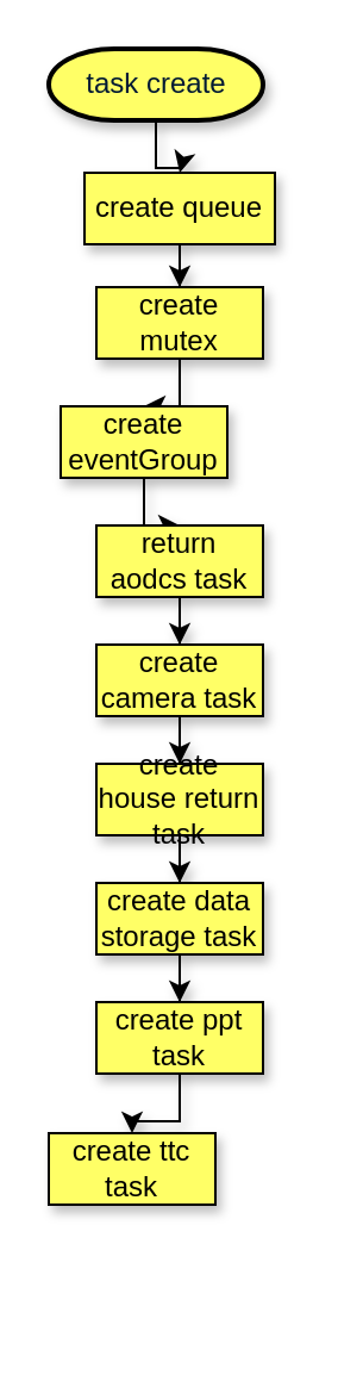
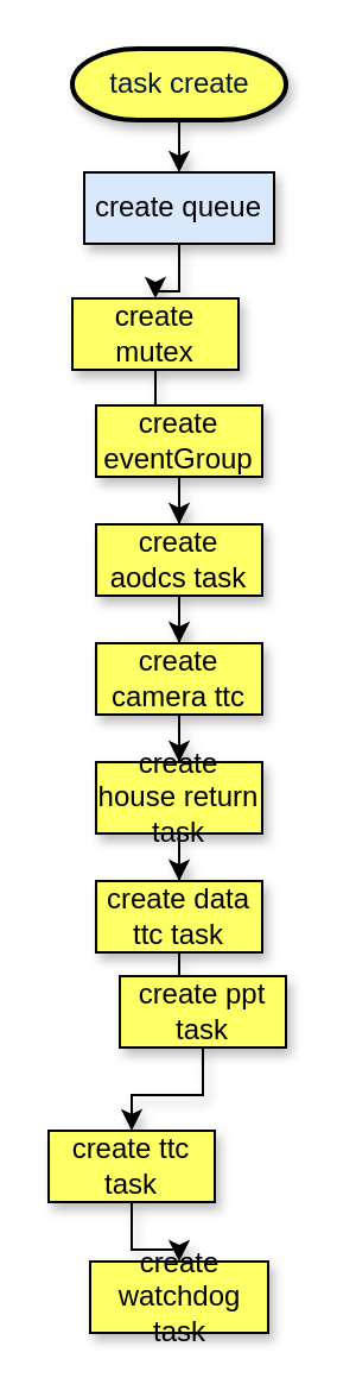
- <mxCell id="3" value="task create" style="shape=mxgraph.flowchart.terminator;fillColor=#FFFF66;strokeColor=#000000;strokeWidth=2;gradientColor=none;gradientDirection=north;fontColor=#001933;fontStyle=0;html=1;shadow=1;" parent="1" vertex="1"><mxGeometry x="20" y="20" width="90" height="30" as="geometry" /></mxCell>
+ <mxCell id="3" value="task create" style="shape=mxgraph.flowchart.terminator;fillColor=#FFFF66;strokeColor=#000000;strokeWidth=2;gradientColor=none;gradientDirection=north;fontColor=#001933;fontStyle=0;html=1;shadow=1;" parent="1" vertex="1"><mxGeometry x="30" y="20" width="90" height="30" as="geometry" /></mxCell>
- <mxCell id="5" value="create queue" style="rounded=0;whiteSpace=wrap;html=1;fillColor=#FFFF66;shadow=1;" parent="1" vertex="1"><mxGeometry x="35" y="72" width="80" height="30" as="geometry" /></mxCell>
+ <mxCell id="5" value="create queue" style="rounded=0;whiteSpace=wrap;html=1;fillColor=#dae8fc;shadow=1;" parent="1" vertex="1"><mxGeometry x="35" y="72" width="80" height="30" as="geometry" /></mxCell>
- <mxCell id="7" value="create mutex" style="rounded=0;whiteSpace=wrap;html=1;fillColor=#FFFF66;shadow=1;" parent="1" vertex="1"><mxGeometry x="40" y="120" width="70" height="30" as="geometry" /></mxCell>
+ <mxCell id="7" value="create mutex" style="rounded=0;whiteSpace=wrap;html=1;fillColor=#FFFF66;shadow=1;" parent="1" vertex="1"><mxGeometry x="30" y="125" width="70" height="30" as="geometry" /></mxCell>
- <mxCell id="9" value="create eventGroup&lt;br&gt;" style="rounded=0;whiteSpace=wrap;html=1;fillColor=#FFFF66;shadow=1;" parent="1" vertex="1"><mxGeometry x="25" y="170" width="70" height="30" as="geometry" /></mxCell>
+ <mxCell id="9" value="create eventGroup&lt;br&gt;" style="rounded=0;whiteSpace=wrap;html=1;fillColor=#FFFF66;shadow=1;" parent="1" vertex="1"><mxGeometry x="40" y="170" width="70" height="30" as="geometry" /></mxCell>
- <mxCell id="11" value="return &lt;br&gt;aodcs task&lt;br&gt;" style="rounded=0;whiteSpace=wrap;html=1;fillColor=#FFFF66;shadow=1;" parent="1" vertex="1"><mxGeometry x="40" y="220" width="70" height="30" as="geometry" /></mxCell>
+ <mxCell id="11" value="create &lt;br&gt;aodcs task&lt;br&gt;" style="rounded=0;whiteSpace=wrap;html=1;fillColor=#FFFF66;shadow=1;" parent="1" vertex="1"><mxGeometry x="40" y="220" width="70" height="30" as="geometry" /></mxCell>
- <mxCell id="13" value="create camera task&lt;br&gt;" style="rounded=0;whiteSpace=wrap;html=1;fillColor=#FFFF66;shadow=1;" parent="1" vertex="1"><mxGeometry x="40" y="270" width="70" height="30" as="geometry" /></mxCell>
+ <mxCell id="13" value="create camera ttc&lt;br&gt;" style="rounded=0;whiteSpace=wrap;html=1;fillColor=#FFFF66;shadow=1;" parent="1" vertex="1"><mxGeometry x="40" y="270" width="70" height="30" as="geometry" /></mxCell>
- <mxCell id="17" value="create data storage task&lt;br&gt;" style="rounded=0;whiteSpace=wrap;html=1;fillColor=#FFFF66;shadow=1;" parent="1" vertex="1"><mxGeometry x="40" y="370" width="70" height="30" as="geometry" /></mxCell>
+ <mxCell id="17" value="create data ttc task&lt;br&gt;" style="rounded=0;whiteSpace=wrap;html=1;fillColor=#FFFF66;shadow=1;" parent="1" vertex="1"><mxGeometry x="40" y="370" width="70" height="30" as="geometry" /></mxCell>
- <mxCell id="19" value="create ppt task&lt;br&gt;" style="rounded=0;whiteSpace=wrap;html=1;fillColor=#FFFF66;shadow=1;" parent="1" vertex="1"><mxGeometry x="40" y="420" width="70" height="30" as="geometry" /></mxCell>
+ <mxCell id="19" value="create ppt task&lt;br&gt;" style="rounded=0;whiteSpace=wrap;html=1;fillColor=#FFFF66;shadow=1;" parent="1" vertex="1"><mxGeometry x="50" y="410" width="70" height="30" as="geometry" /></mxCell>
+ <mxCell id="20" style="edgeStyle=orthogonalEdgeStyle;rounded=0;orthogonalLoop=1;jettySize=auto;html=1;entryX=0.5;entryY=0;entryDx=0;entryDy=0;shadow=1;fillColor=#FFFF66;" parent="1" source="21" target="22" edge="1"><mxGeometry relative="1" as="geometry" /></mxCell>
+ <mxCell id="22" value="create watchdog task&lt;br&gt;" style="rounded=0;whiteSpace=wrap;html=1;fillColor=#FFFF66;shadow=1;" parent="1" vertex="1"><mxGeometry x="37.5" y="530" width="75" height="30" as="geometry" /></mxCell>
